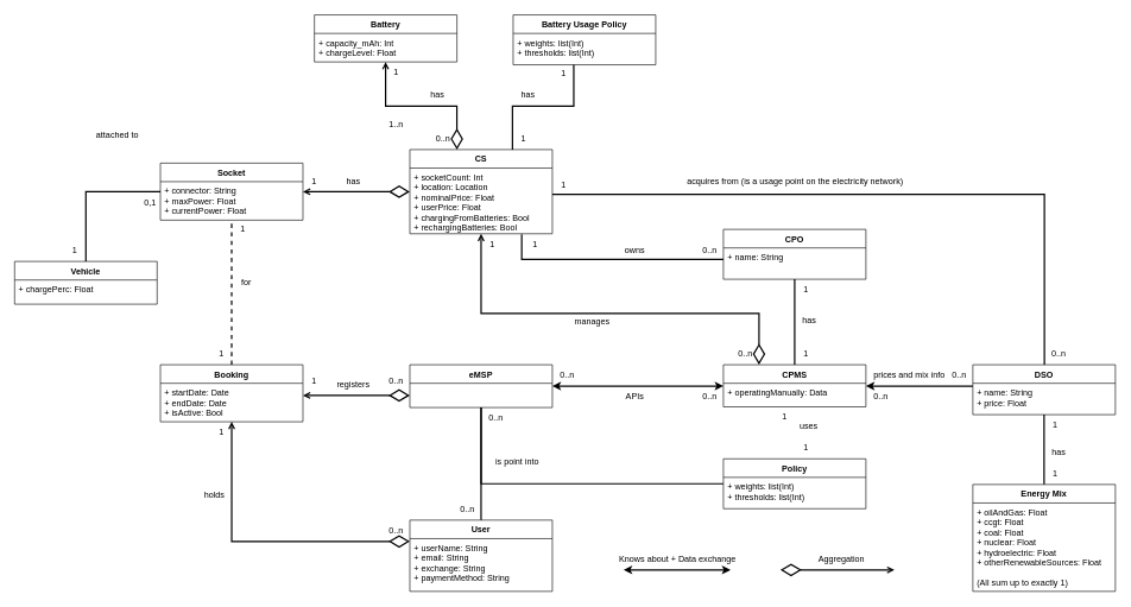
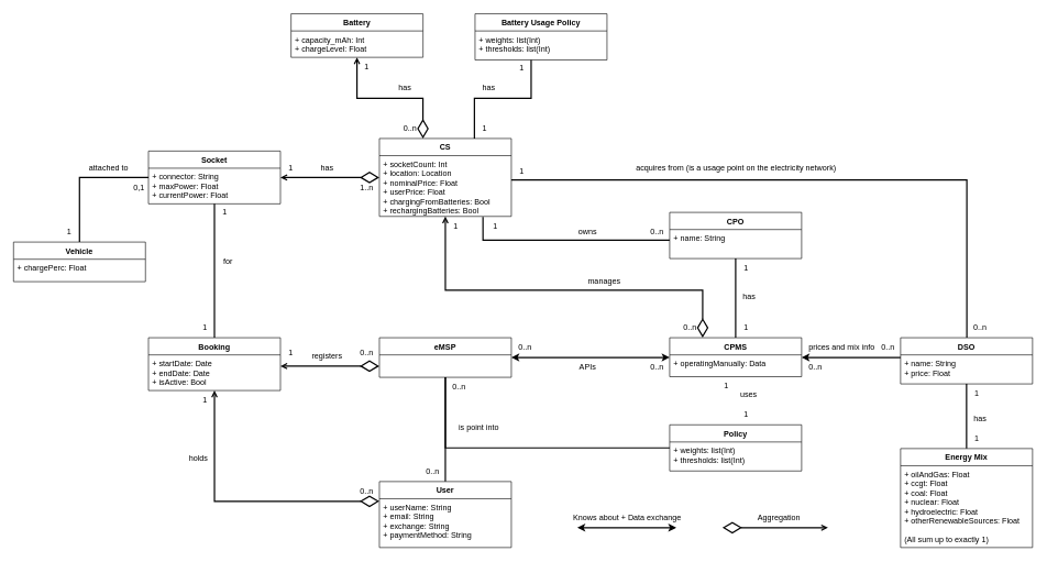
- <mxCell id="47" value="1..n" style="text;html=1;align=center;verticalAlign=middle;resizable=0;points=[];autosize=1;strokeColor=none;fillColor=none;" parent="1" vertex="1"><mxGeometry x="534.57" y="159" width="40" height="30" as="geometry" /></mxCell>
+ <mxCell id="47" value="1..n" style="text;html=1;align=center;verticalAlign=middle;resizable=0;points=[];autosize=1;strokeColor=none;fillColor=none;" parent="1" vertex="1"><mxGeometry x="534.57" y="269" width="40" height="30" as="geometry" /></mxCell>
- <mxCell id="85" value="attached to" style="text;html=1;align=center;verticalAlign=middle;resizable=0;points=[];autosize=1;strokeColor=none;fillColor=none;" parent="1" vertex="1"><mxGeometry x="118.9" y="174" width="90" height="30" as="geometry" /></mxCell>
+ <mxCell id="85" value="attached to" style="text;html=1;align=center;verticalAlign=middle;resizable=0;points=[];autosize=1;strokeColor=none;fillColor=none;" parent="1" vertex="1"><mxGeometry x="118.9" y="239" width="90" height="30" as="geometry" /></mxCell>
- <mxCell id="37" style="edgeStyle=none;rounded=0;orthogonalLoop=1;jettySize=auto;html=1;endArrow=none;endFill=0;strokeWidth=2;dashed=1;" parent="1" source="38" target="42" edge="1"><mxGeometry relative="1" as="geometry" /></mxCell>
+ <mxCell id="37" style="edgeStyle=none;rounded=0;orthogonalLoop=1;jettySize=auto;html=1;endArrow=none;endFill=0;strokeWidth=2;" parent="1" source="38" target="42" edge="1"><mxGeometry relative="1" as="geometry" /></mxCell>
- <mxCell id="20" value="manages" style="text;html=1;align=center;verticalAlign=middle;resizable=0;points=[];autosize=1;strokeColor=none;fillColor=none;" parent="1" vertex="1"><mxGeometry x="789.57" y="436" width="80" height="30" as="geometry" /></mxCell>
+ <mxCell id="20" value="manages" style="text;html=1;align=center;verticalAlign=middle;resizable=0;points=[];autosize=1;strokeColor=none;fillColor=none;" parent="1" vertex="1"><mxGeometry x="874.57" y="411" width="80" height="30" as="geometry" /></mxCell>
